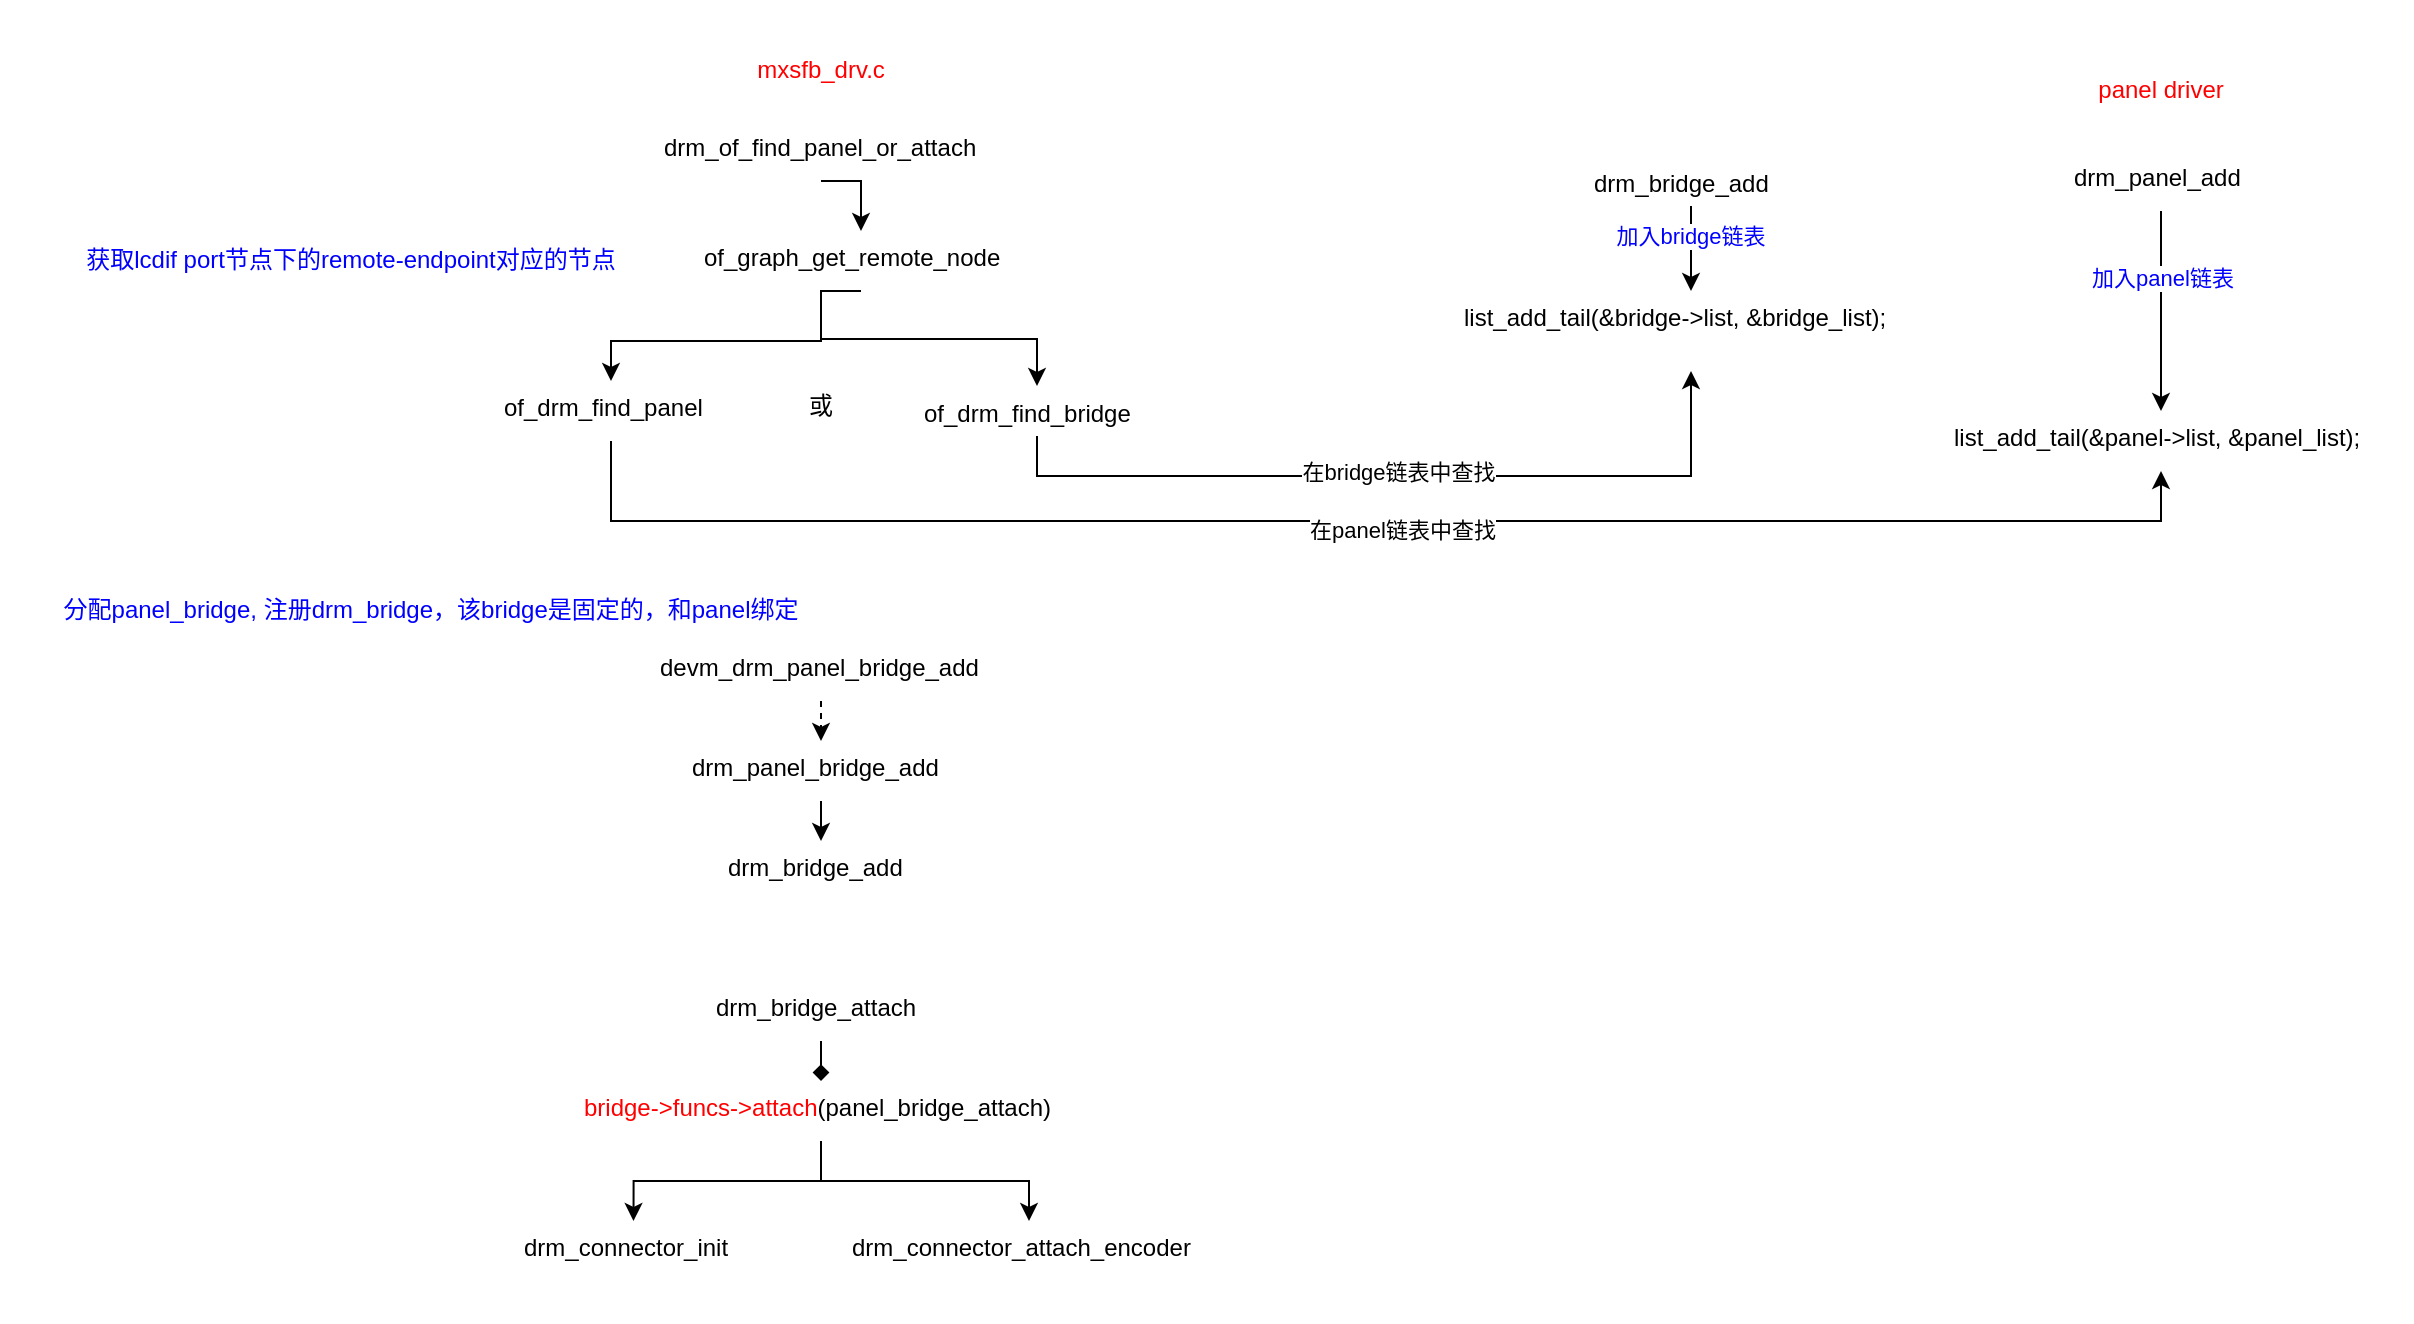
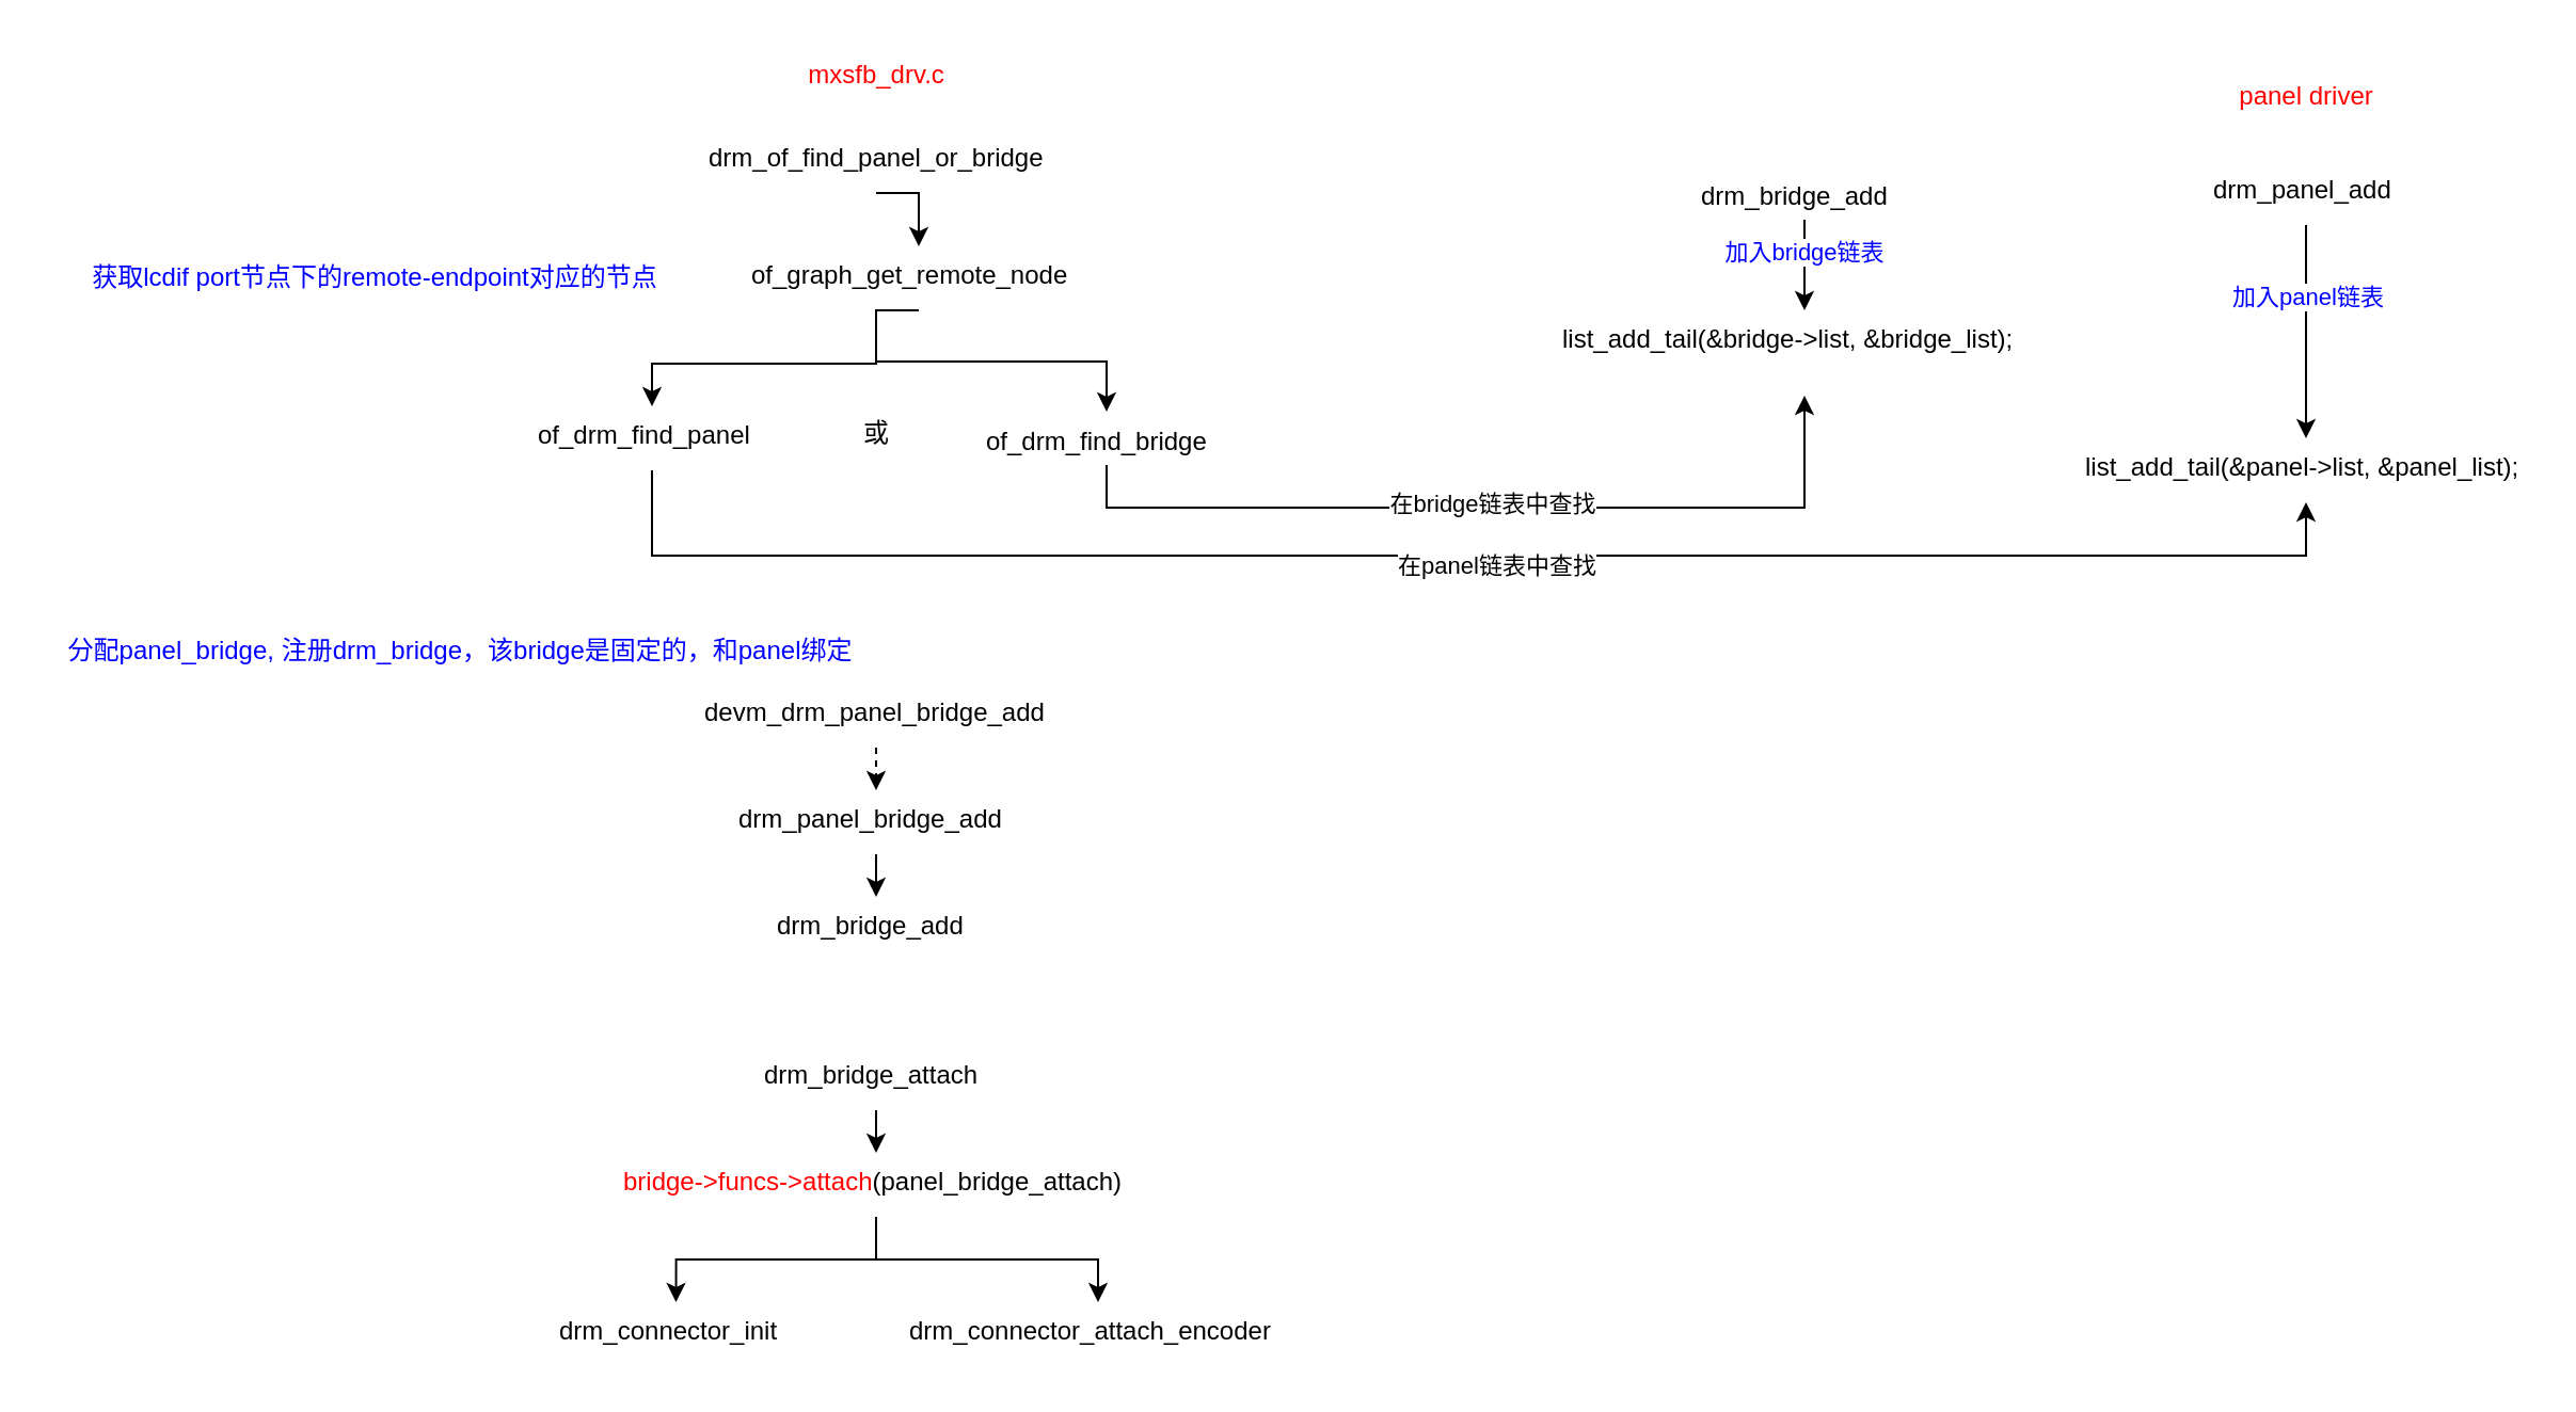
- <mxCell id="3" value="drm_of_find_panel_or_attach" style="text;whiteSpace=wrap;html=1;" vertex="1" parent="1"><mxGeometry x="330" y="60" width="160" height="30" as="geometry" /></mxCell>
+ <mxCell id="3" value="drm_of_find_panel_or_bridge" style="text;whiteSpace=wrap;html=1;" vertex="1" parent="1"><mxGeometry x="330" y="60" width="160" height="30" as="geometry" /></mxCell>
- <mxCell id="32" style="edgeStyle=orthogonalEdgeStyle;rounded=0;orthogonalLoop=1;jettySize=auto;html=1;exitX=0.5;exitY=1;exitDx=0;exitDy=0;entryX=0.5;entryY=0;entryDx=0;entryDy=0;endArrow=diamond;" edge="1" parent="1" source="33" target="36"><mxGeometry relative="1" as="geometry" /></mxCell>
+ <mxCell id="32" style="edgeStyle=orthogonalEdgeStyle;rounded=0;orthogonalLoop=1;jettySize=auto;html=1;exitX=0.5;exitY=1;exitDx=0;exitDy=0;entryX=0.5;entryY=0;entryDx=0;entryDy=0;" edge="1" parent="1" source="33" target="36"><mxGeometry relative="1" as="geometry" /></mxCell>
